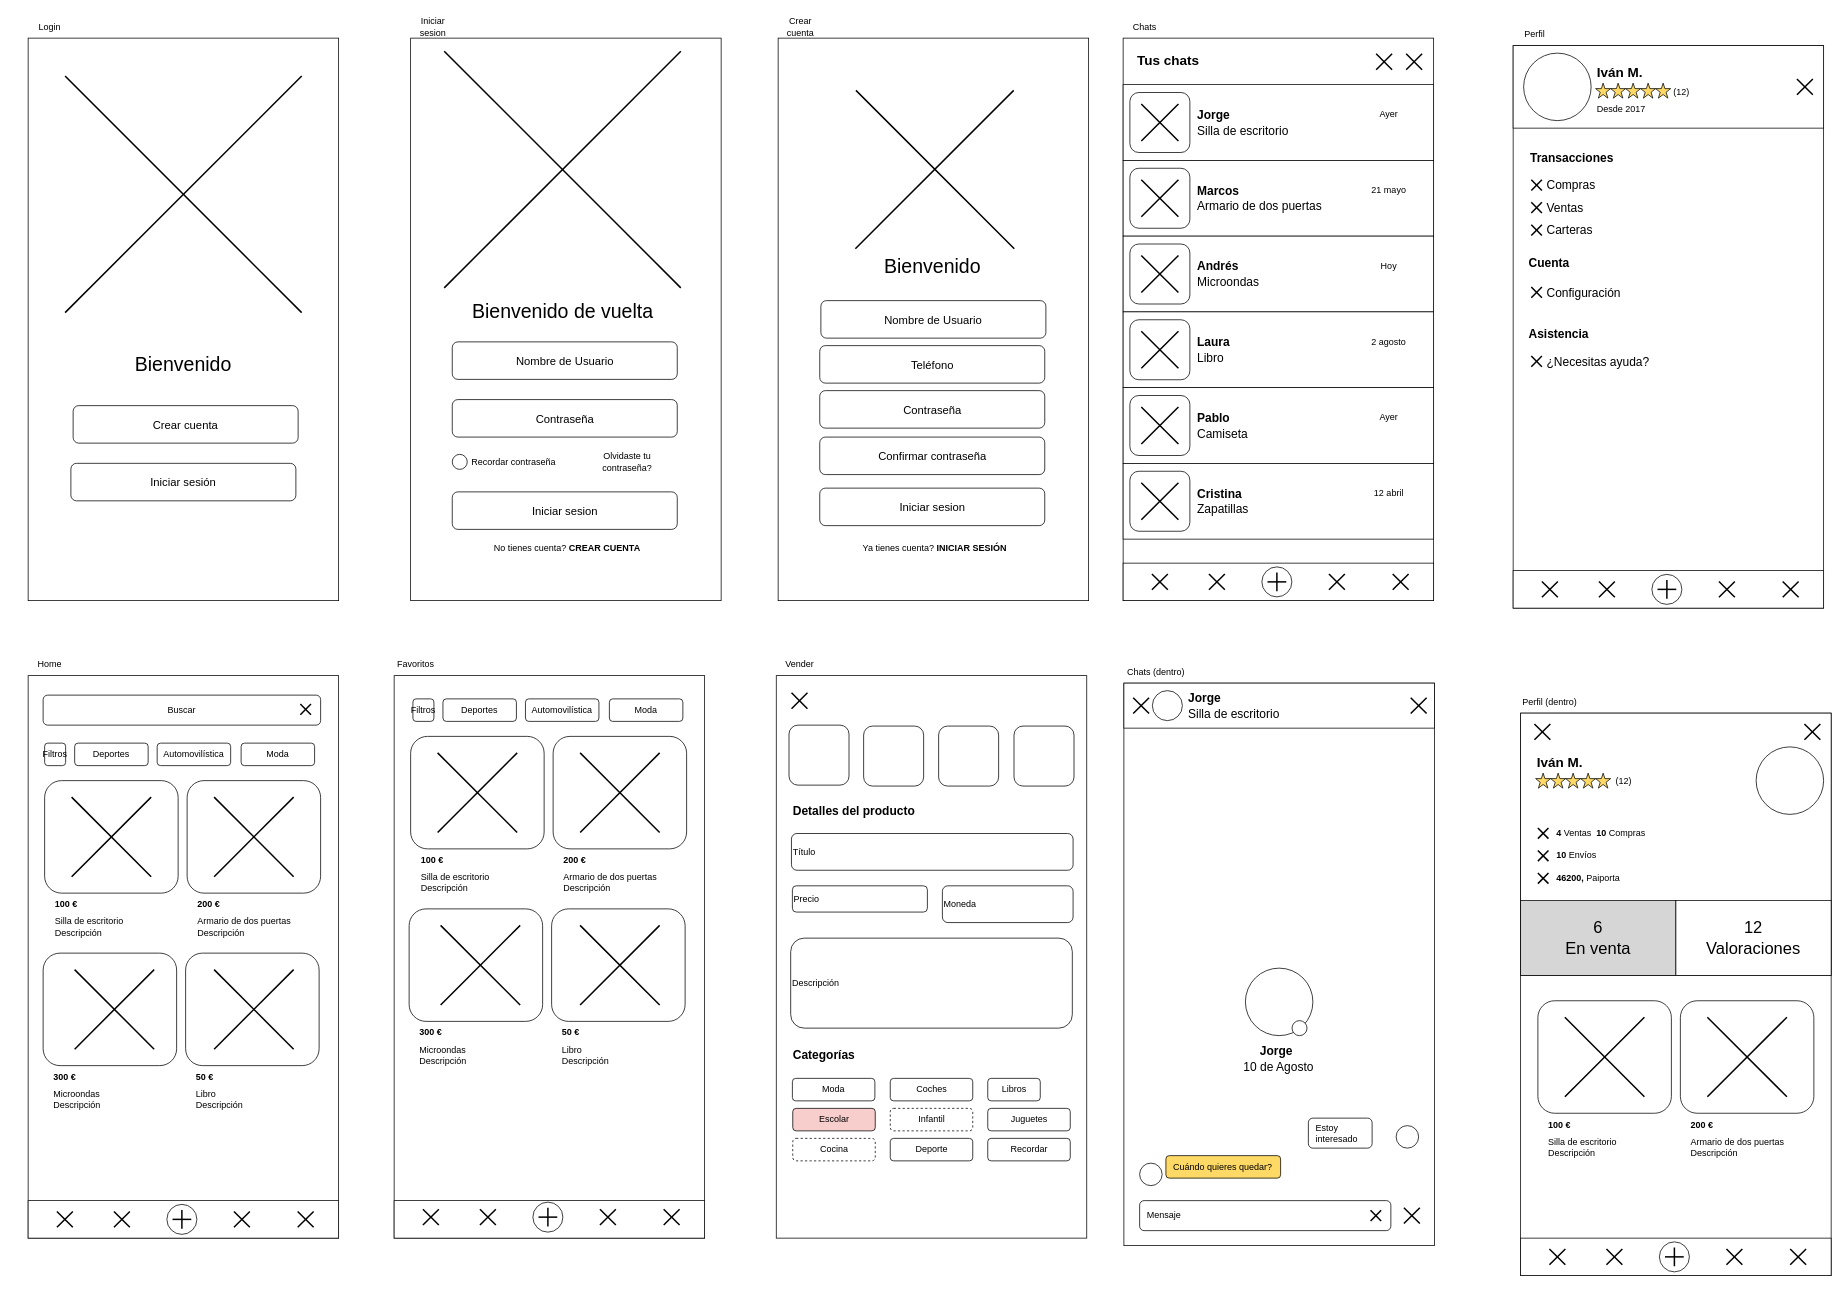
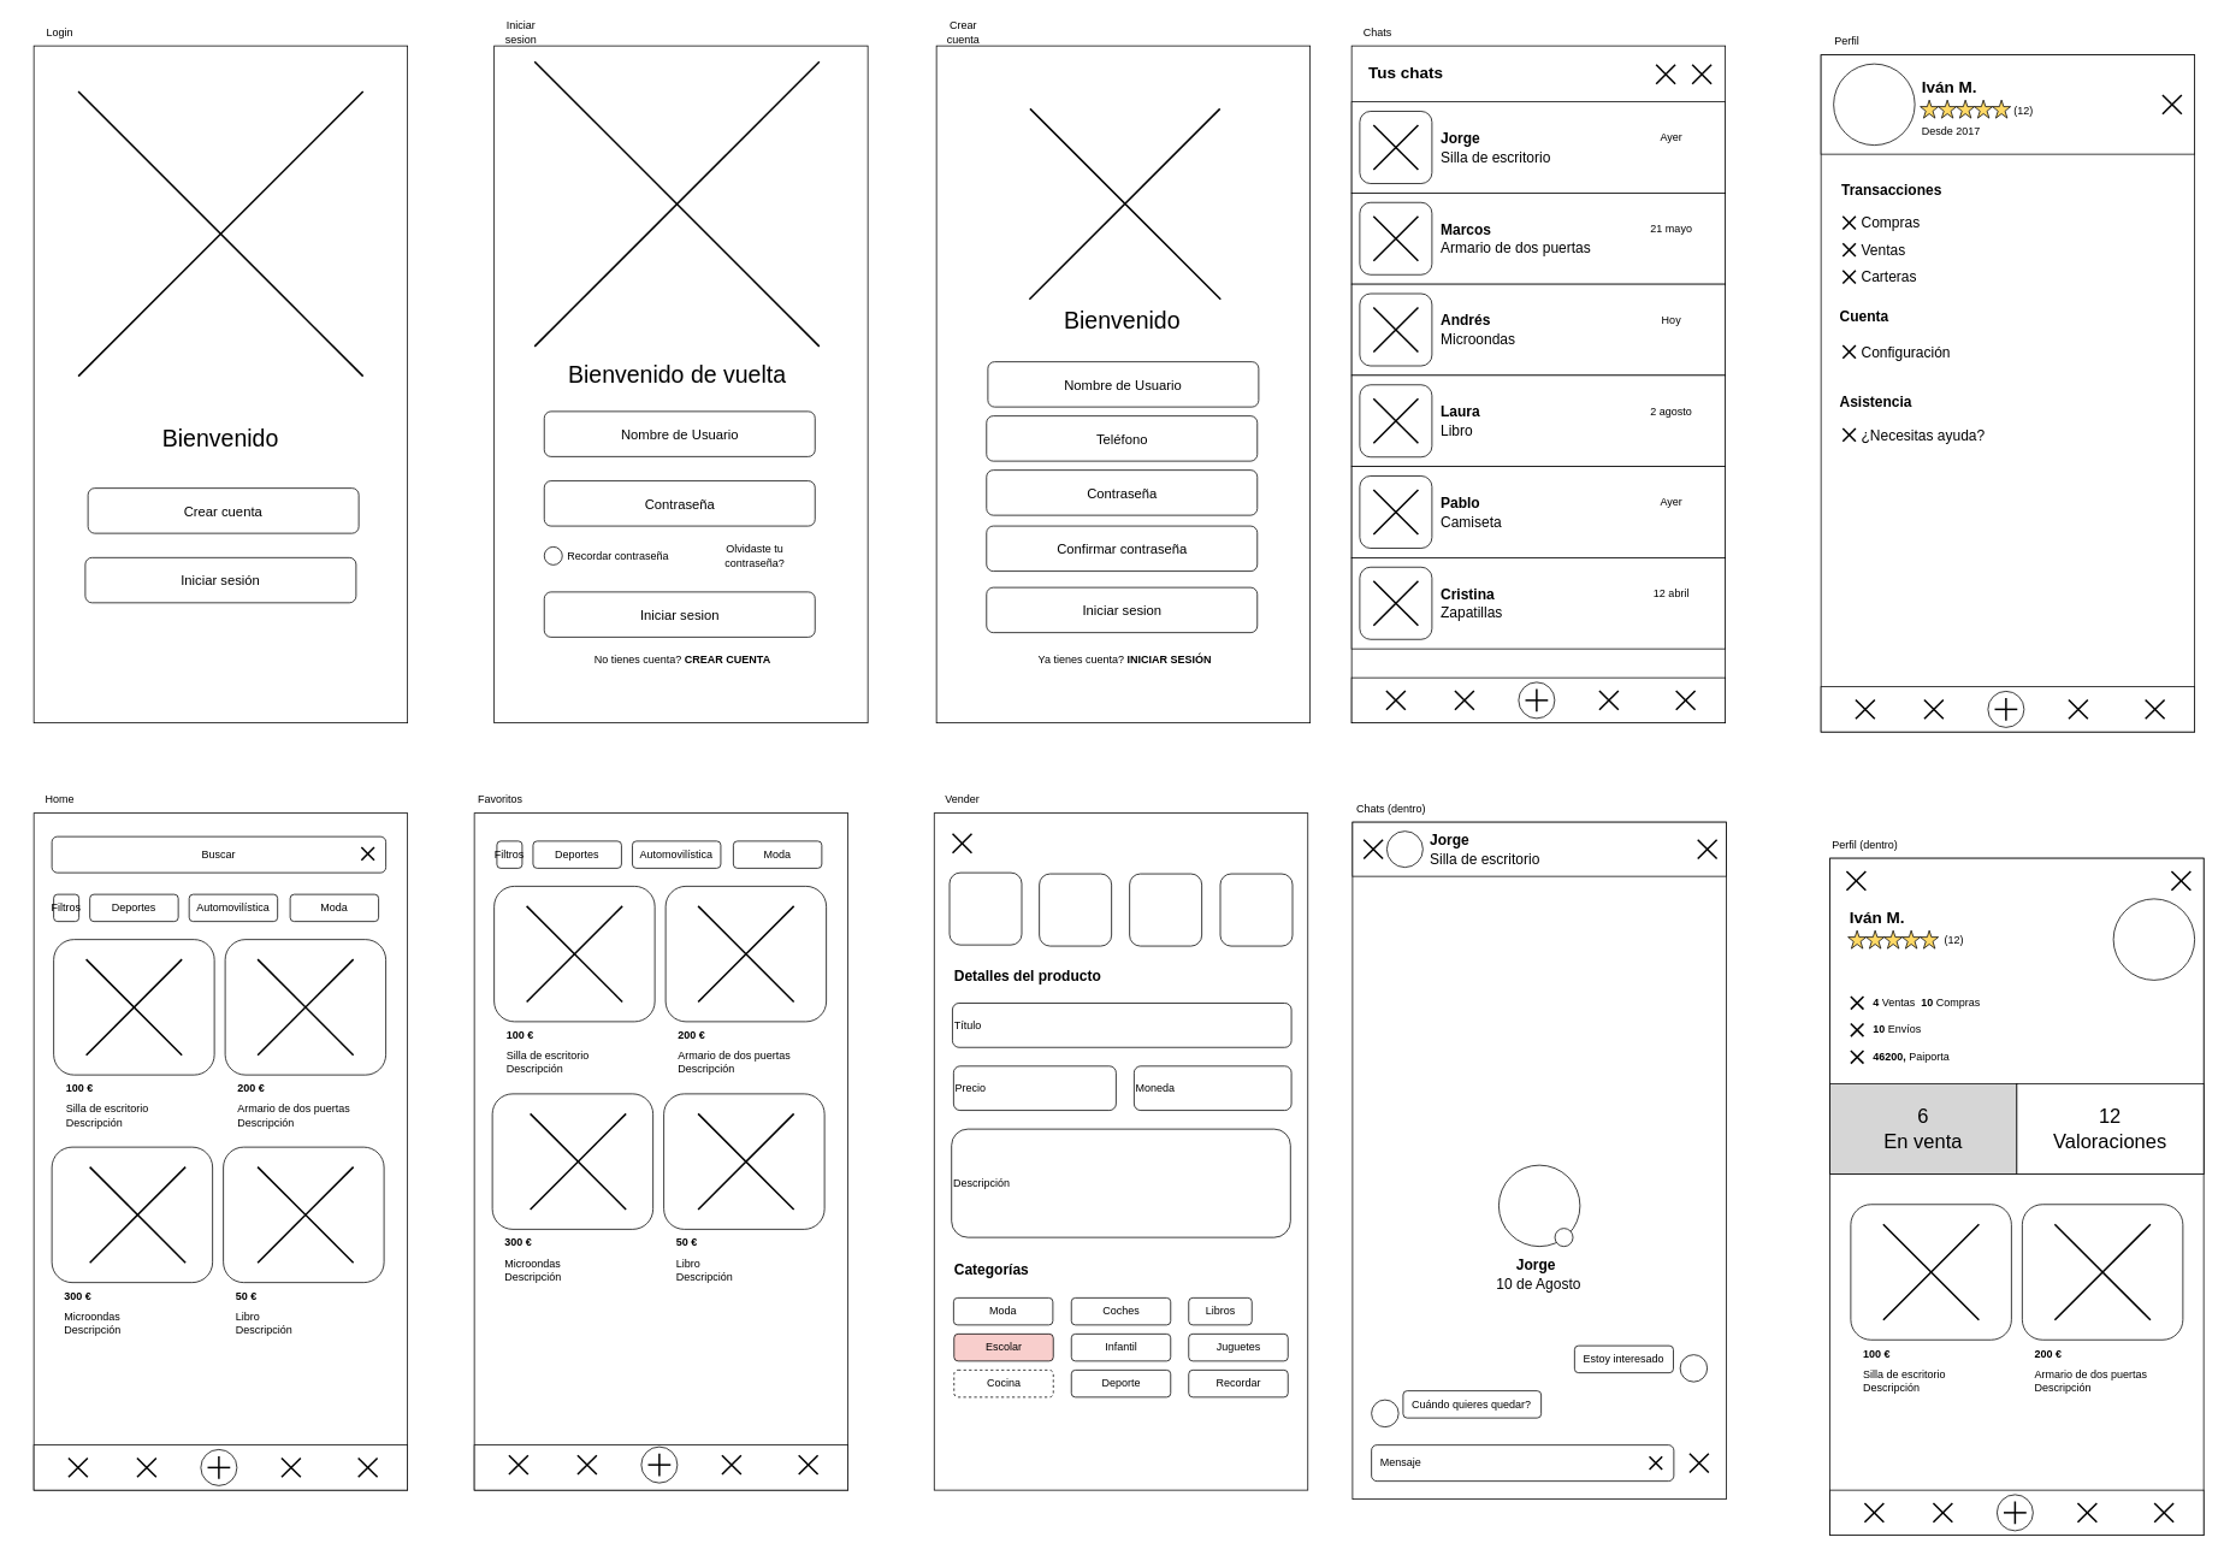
- <mxCell id="177" value="Precio" style="rounded=1;whiteSpace=wrap;html=1;align=left;" parent="1" vertex="1"><mxGeometry x="1056" y="1180.25" width="180" height="35" as="geometry" /></mxCell>
+ <mxCell id="177" value="Precio" style="rounded=1;whiteSpace=wrap;html=1;align=left;" parent="1" vertex="1"><mxGeometry x="1056" y="1180.25" width="180" height="49" as="geometry" /></mxCell>
- <mxCell id="185" value="Infantil" style="rounded=1;whiteSpace=wrap;html=1;align=center;dashed=1;" parent="1" vertex="1"><mxGeometry x="1186.52" y="1476.99" width="110" height="30" as="geometry" /></mxCell>
+ <mxCell id="185" value="Infantil" style="rounded=1;whiteSpace=wrap;html=1;align=center;" parent="1" vertex="1"><mxGeometry x="1186.52" y="1476.99" width="110" height="30" as="geometry" /></mxCell>
- <mxCell id="210" value="Estoy interesado" style="rounded=1;whiteSpace=wrap;html=1;align=left;spacingLeft=8;" parent="1" vertex="1"><mxGeometry x="1743.98" y="1490" width="85" height="40" as="geometry" /></mxCell>
+ <mxCell id="210" value="Estoy interesado" style="rounded=1;whiteSpace=wrap;html=1;align=left;spacingLeft=8;" parent="1" vertex="1"><mxGeometry x="1743.98" y="1490" width="109.49" height="30" as="geometry" /></mxCell>
- <mxCell id="208" value="Cuándo quieres quedar?" style="rounded=1;whiteSpace=wrap;html=1;align=left;spacingLeft=8;fillColor=#ffd966;" parent="1" vertex="1"><mxGeometry x="1554.03" y="1540" width="152.96" height="30" as="geometry" /></mxCell>
+ <mxCell id="208" value="Cuándo quieres quedar?" style="rounded=1;whiteSpace=wrap;html=1;align=left;spacingLeft=8;" parent="1" vertex="1"><mxGeometry x="1554.03" y="1540" width="152.96" height="30" as="geometry" /></mxCell>
